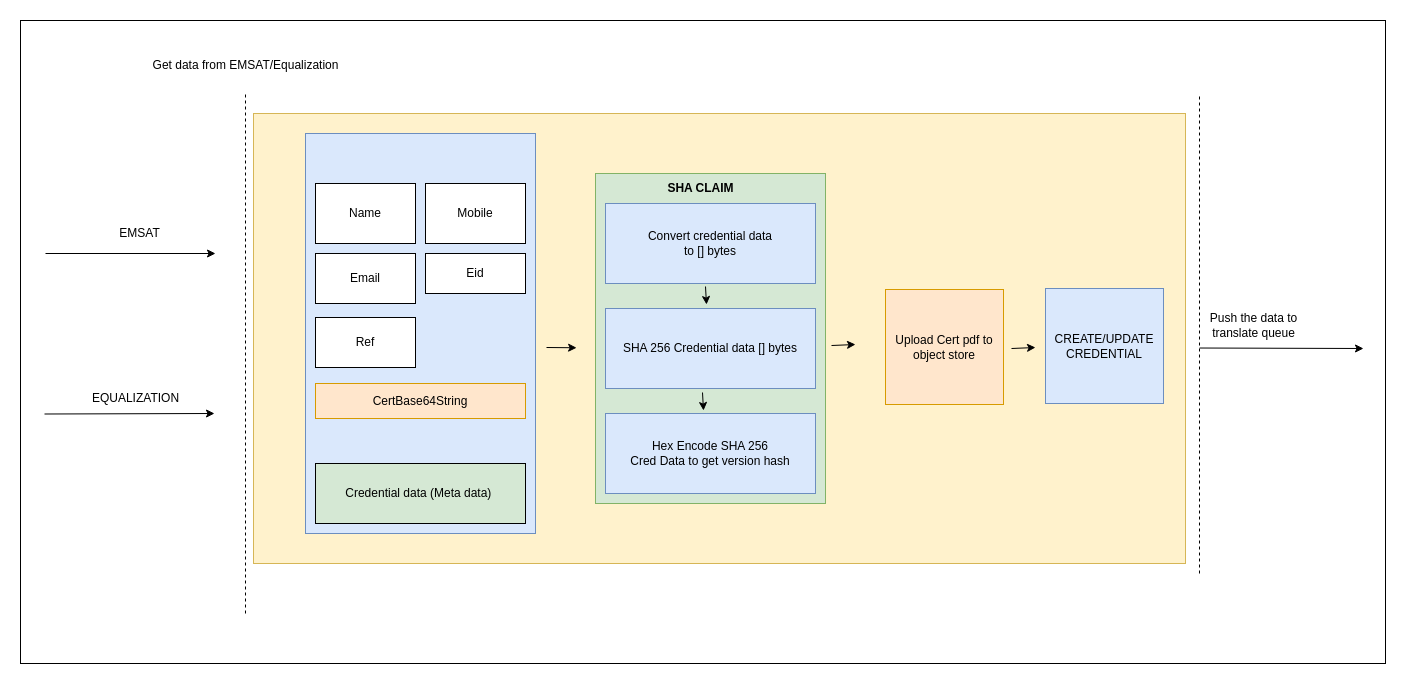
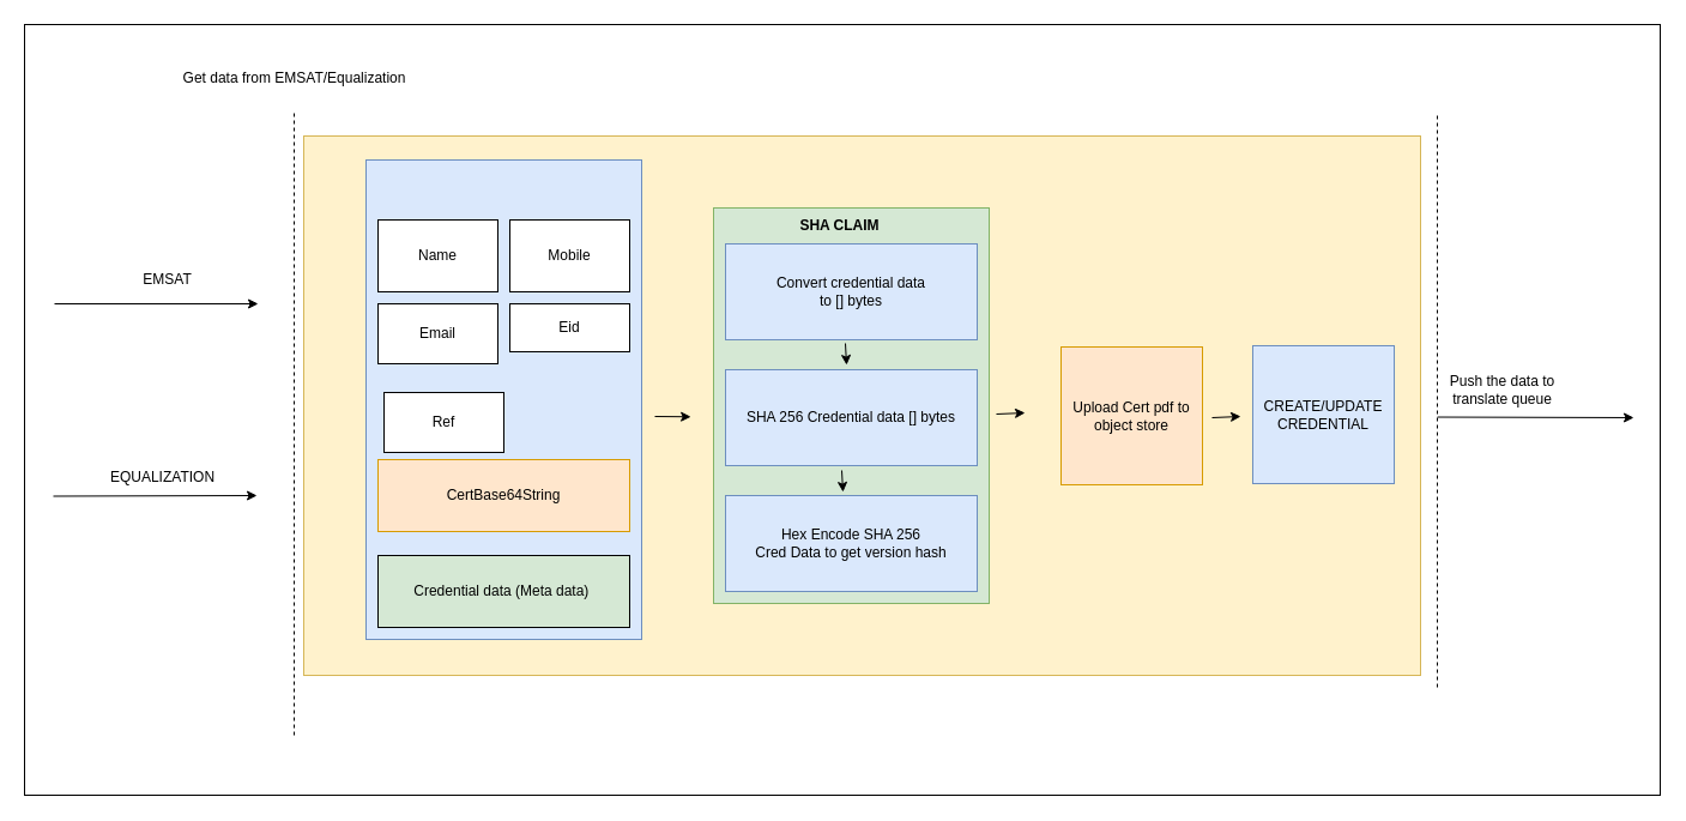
- <mxCell id="12" value="Ref" style="rounded=0;whiteSpace=wrap;html=1;" vertex="1" parent="1"><mxGeometry x="315" y="317" width="100" height="50" as="geometry" /></mxCell>
+ <mxCell id="12" value="Ref" style="rounded=0;whiteSpace=wrap;html=1;" vertex="1" parent="1"><mxGeometry x="320" y="327" width="100" height="50" as="geometry" /></mxCell>
- <mxCell id="13" value="CertBase64String" style="rounded=0;whiteSpace=wrap;html=1;fillColor=#ffe6cc;strokeColor=#d79b00;" vertex="1" parent="1"><mxGeometry x="315" y="383" width="210" height="35" as="geometry" /></mxCell>
+ <mxCell id="13" value="CertBase64String" style="rounded=0;whiteSpace=wrap;html=1;fillColor=#ffe6cc;strokeColor=#d79b00;" vertex="1" parent="1"><mxGeometry x="315" y="383" width="210" height="60" as="geometry" /></mxCell>
